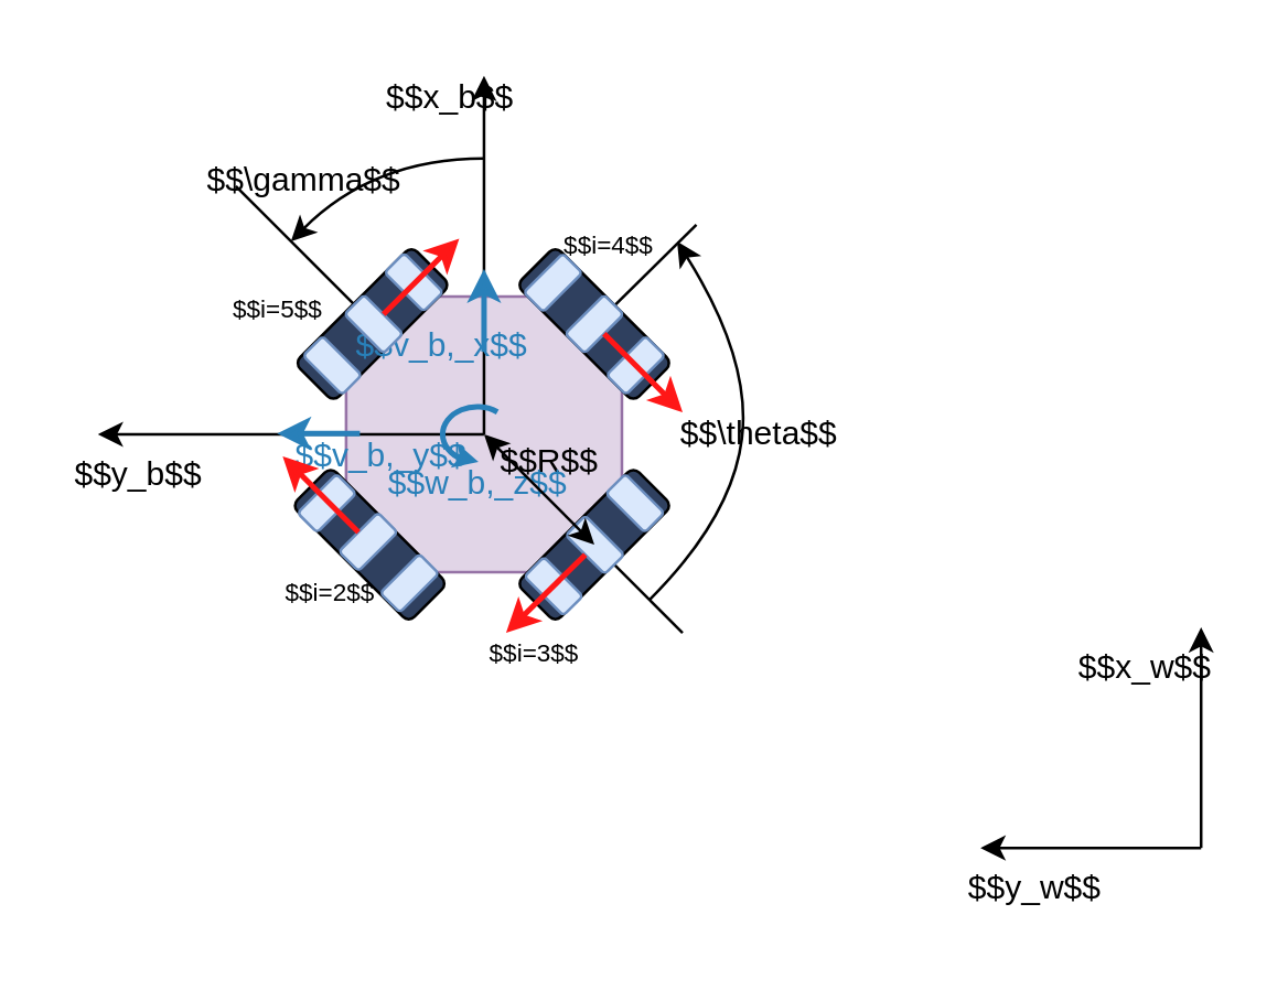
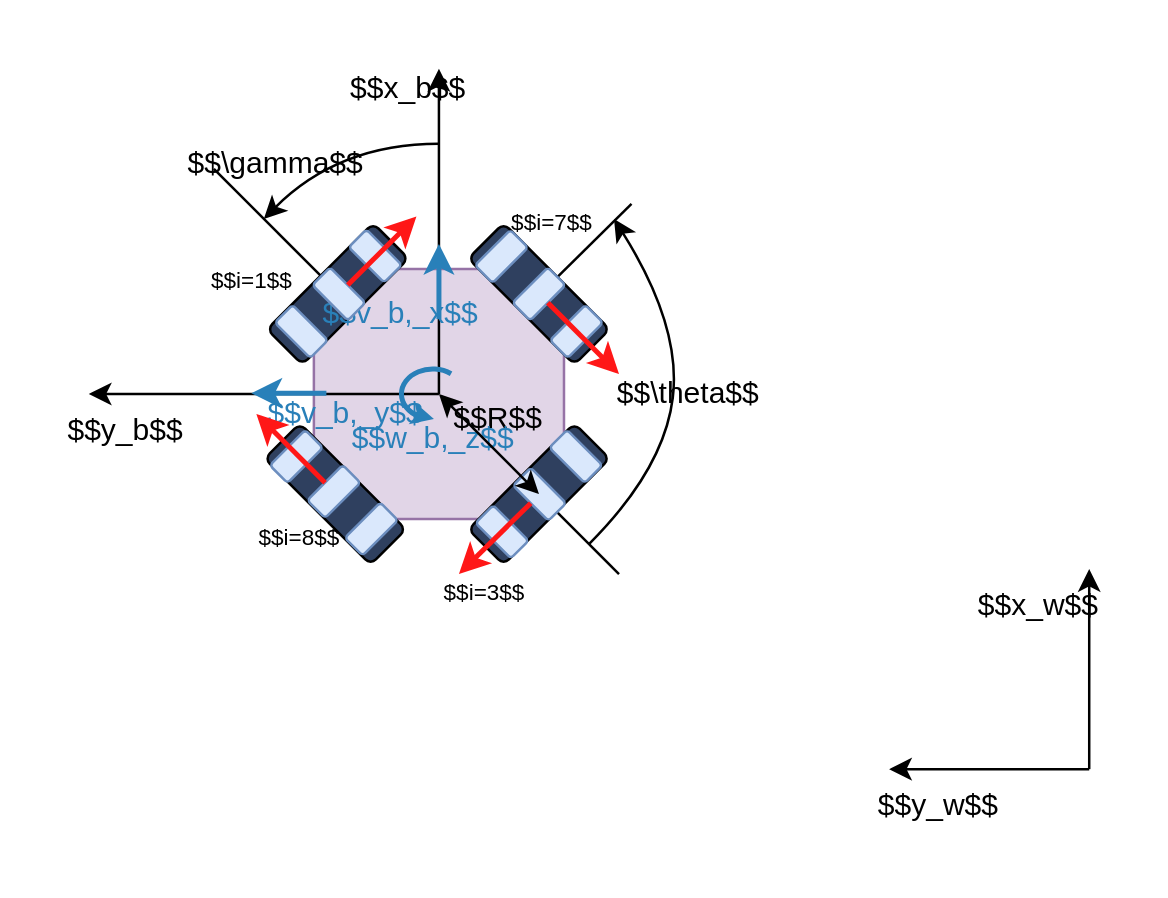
- <mxCell id="30" value="$$i=4$$" style="text;html=1;align=center;verticalAlign=middle;whiteSpace=wrap;rounded=0;fontSize=9;" parent="1" vertex="1"><mxGeometry x="205" y="83.87" width="31" height="10" as="geometry" /></mxCell>
+ <mxCell id="30" value="$$i=7$$" style="text;html=1;align=center;verticalAlign=middle;whiteSpace=wrap;rounded=0;fontSize=9;" parent="1" vertex="1"><mxGeometry x="205" y="83.87" width="31" height="10" as="geometry" /></mxCell>
- <mxCell id="27" value="$$i=5$$" style="text;html=1;align=center;verticalAlign=middle;whiteSpace=wrap;rounded=0;fontSize=9;" parent="1" vertex="1"><mxGeometry x="85" y="107" width="31" height="10" as="geometry" /></mxCell>
+ <mxCell id="27" value="$$i=1$$" style="text;html=1;align=center;verticalAlign=middle;whiteSpace=wrap;rounded=0;fontSize=9;" parent="1" vertex="1"><mxGeometry x="85" y="107" width="31" height="10" as="geometry" /></mxCell>
- <mxCell id="28" value="$$i=2$$" style="text;html=1;align=center;verticalAlign=middle;whiteSpace=wrap;rounded=0;fontSize=9;" parent="1" vertex="1"><mxGeometry x="104" y="210.12" width="31" height="10" as="geometry" /></mxCell>
+ <mxCell id="28" value="$$i=8$$" style="text;html=1;align=center;verticalAlign=middle;whiteSpace=wrap;rounded=0;fontSize=9;" parent="1" vertex="1"><mxGeometry x="104" y="210.12" width="31" height="10" as="geometry" /></mxCell>
